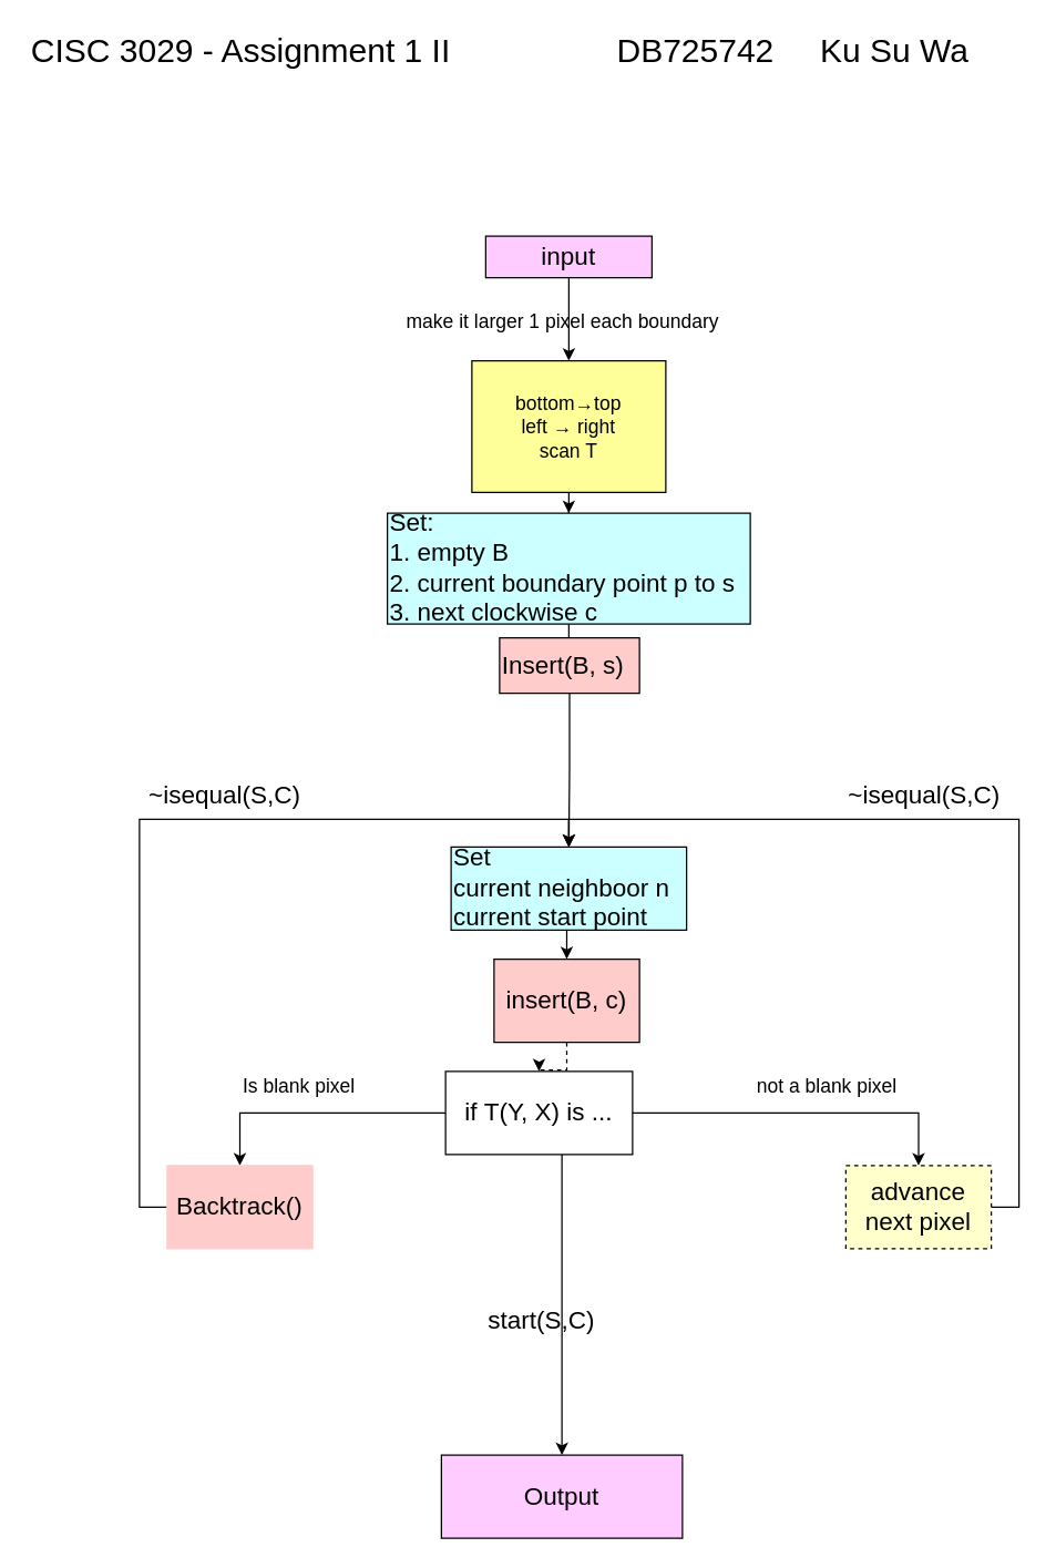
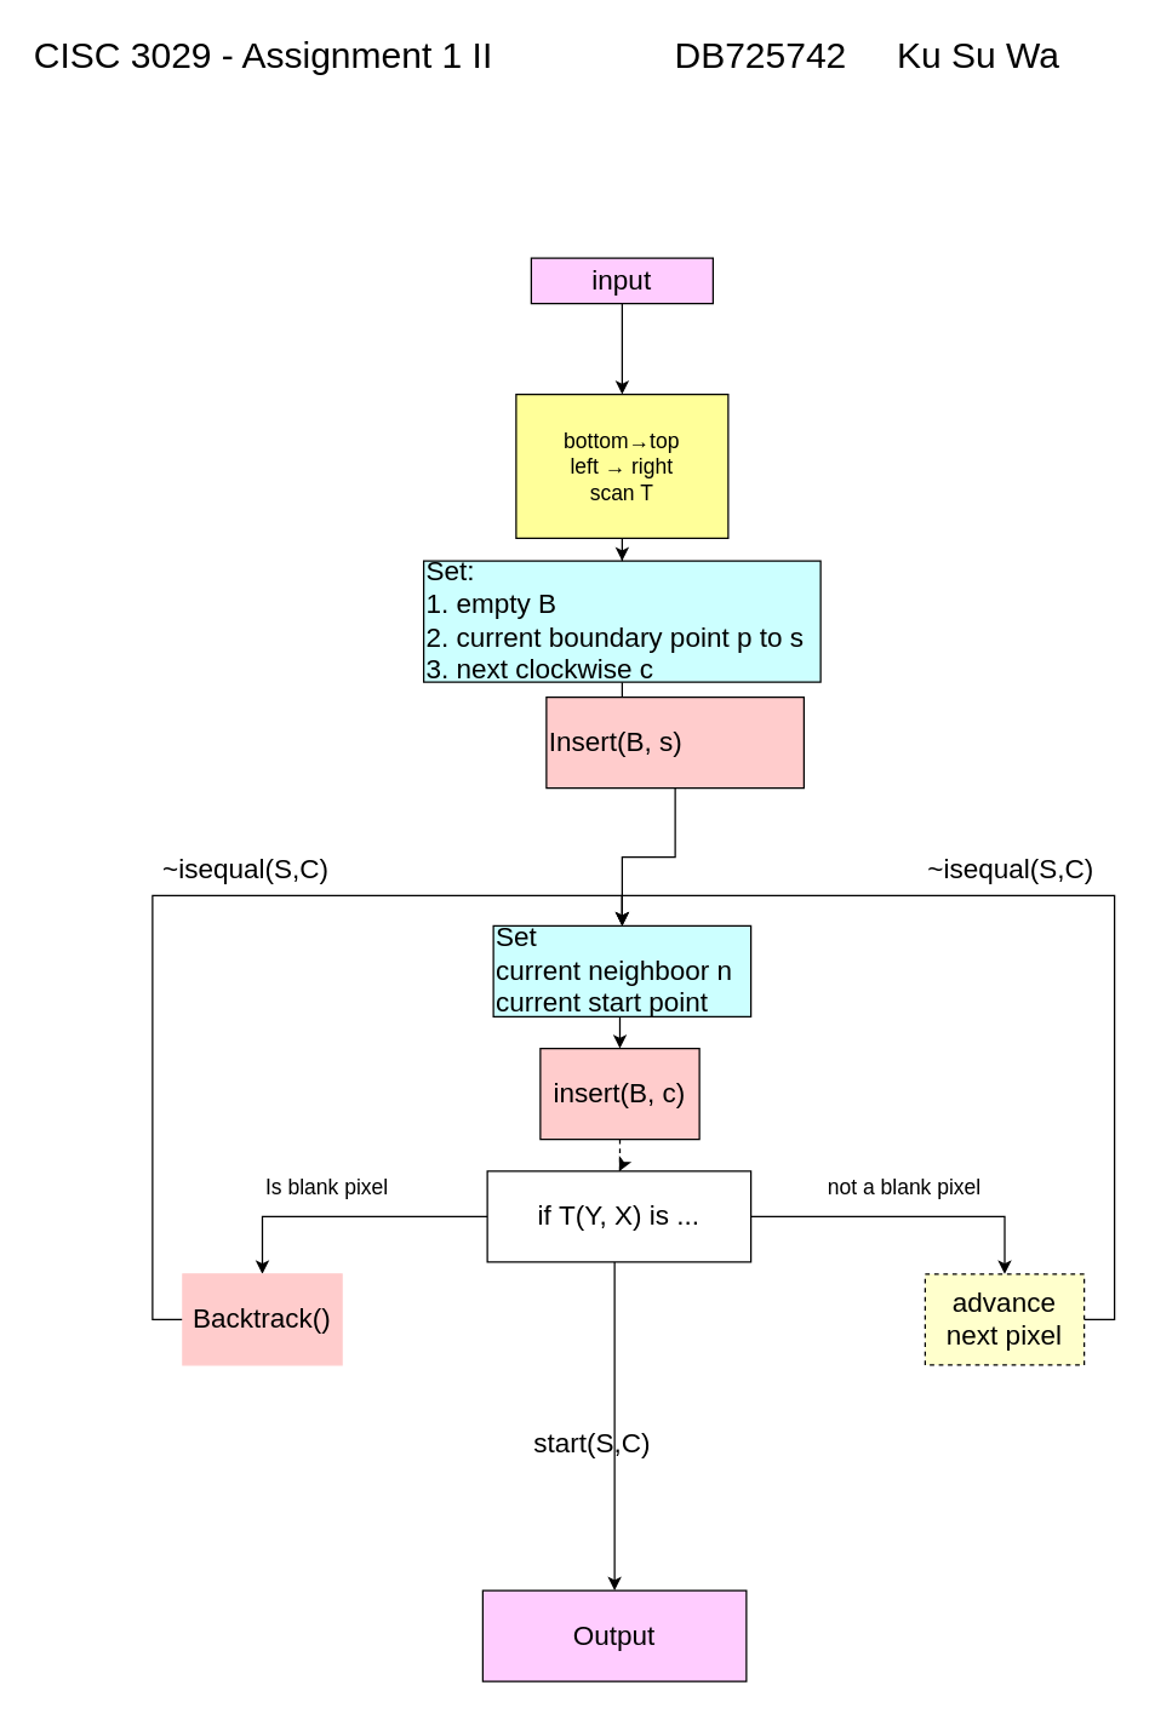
- <mxCell id="25" value="&lt;font style=&quot;font-size: 14px&quot;&gt;make it larger 1 pixel each boundary&lt;/font&gt;" style="text;html=1;resizable=0;points=[];autosize=1;align=left;verticalAlign=top;spacingTop=-4;" vertex="1" parent="1"><mxGeometry x="290.5" y="221" width="240" height="20" as="geometry" /></mxCell>
- <mxCell id="9" value="&lt;font style=&quot;font-size: 18px&quot;&gt;Insert(B, s)&lt;/font&gt;" style="rounded=0;whiteSpace=wrap;html=1;fillColor=#FFCCCC;align=left;" vertex="1" parent="1"><mxGeometry x="360" y="460" width="101" height="40" as="geometry" /></mxCell>
+ <mxCell id="9" value="&lt;font style=&quot;font-size: 18px&quot;&gt;Insert(B, s)&lt;/font&gt;" style="rounded=0;whiteSpace=wrap;html=1;fillColor=#FFCCCC;align=left;" vertex="1" parent="1"><mxGeometry x="360" y="460" width="170" height="60" as="geometry" /></mxCell>
- <mxCell id="17" value="&lt;font style=&quot;font-size: 18px&quot;&gt;if&amp;nbsp;T(Y, X) is ...&lt;br&gt;&lt;/font&gt;" style="rounded=0;whiteSpace=wrap;html=1;fillColor=#FFFFFF;align=center;" vertex="1" parent="1"><mxGeometry x="321" y="773" width="135" height="60" as="geometry" /></mxCell>
+ <mxCell id="17" value="&lt;font style=&quot;font-size: 18px&quot;&gt;if&amp;nbsp;T(Y, X) is ...&lt;br&gt;&lt;/font&gt;" style="rounded=0;whiteSpace=wrap;html=1;fillColor=#FFFFFF;align=center;" vertex="1" parent="1"><mxGeometry x="321" y="773" width="174" height="60" as="geometry" /></mxCell>
